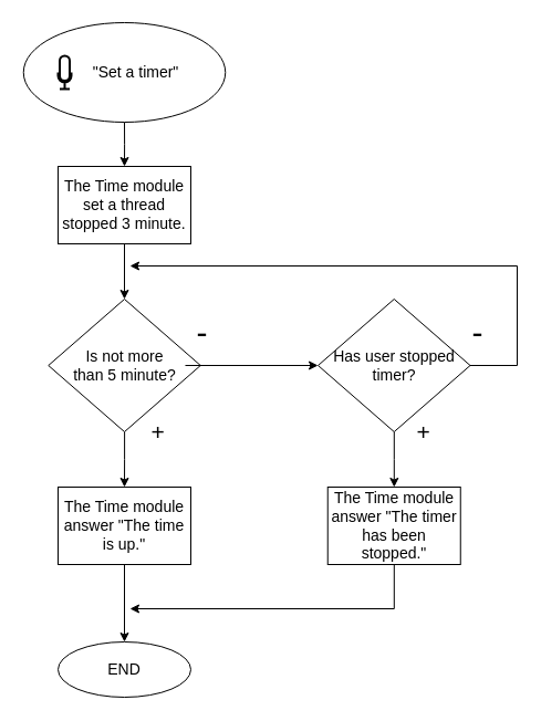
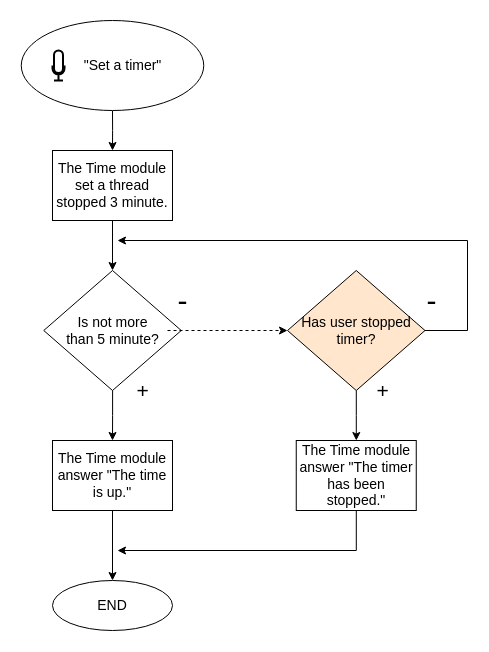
- <mxCell id="11" style="edgeStyle=orthogonalEdgeStyle;rounded=0;orthogonalLoop=1;jettySize=auto;html=1;fontSize=30;" edge="1" parent="1" source="12" target="16"><mxGeometry relative="1" as="geometry" /></mxCell>
+ <mxCell id="11" style="edgeStyle=orthogonalEdgeStyle;rounded=0;orthogonalLoop=1;jettySize=auto;html=1;fontSize=30;dashed=1;" edge="1" parent="1" source="12" target="16"><mxGeometry relative="1" as="geometry" /></mxCell>
- <mxCell id="16" value="Has user stopped timer?" style="rhombus;whiteSpace=wrap;html=1;fontSize=14;" vertex="1" parent="1"><mxGeometry x="287" y="270" width="137.5" height="120" as="geometry" /></mxCell>
+ <mxCell id="16" value="Has user stopped timer?" style="rhombus;whiteSpace=wrap;html=1;fontSize=14;fillColor=#ffe6cc;" vertex="1" parent="1"><mxGeometry x="287" y="270" width="137.5" height="120" as="geometry" /></mxCell>
